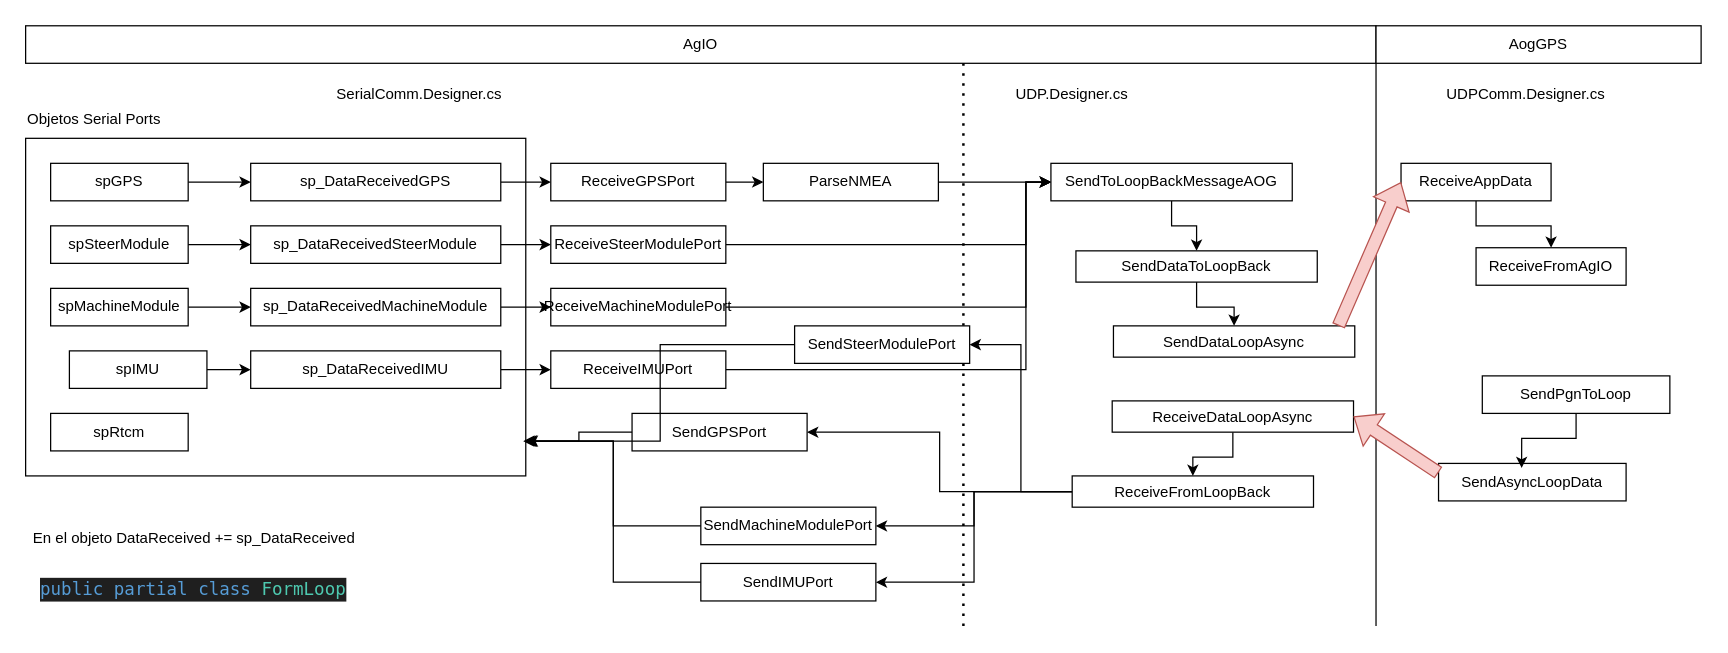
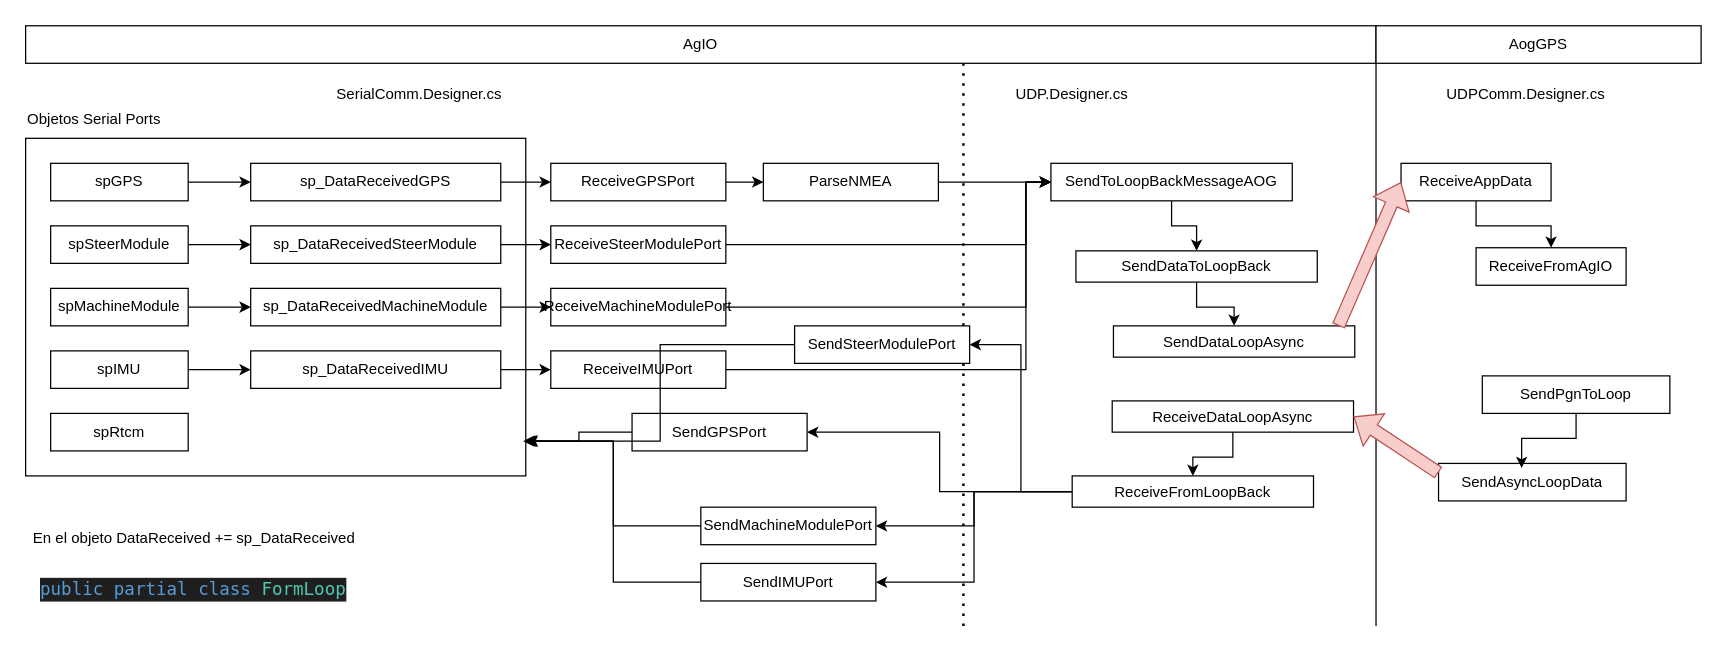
- <mxCell id="9" value="spIMU" style="rounded=0;whiteSpace=wrap;html=1;" vertex="1" parent="1"><mxGeometry x="55" y="280" width="110" height="30" as="geometry" /></mxCell>
+ <mxCell id="9" value="spIMU" style="rounded=0;whiteSpace=wrap;html=1;" vertex="1" parent="1"><mxGeometry x="40" y="280" width="110" height="30" as="geometry" /></mxCell>
